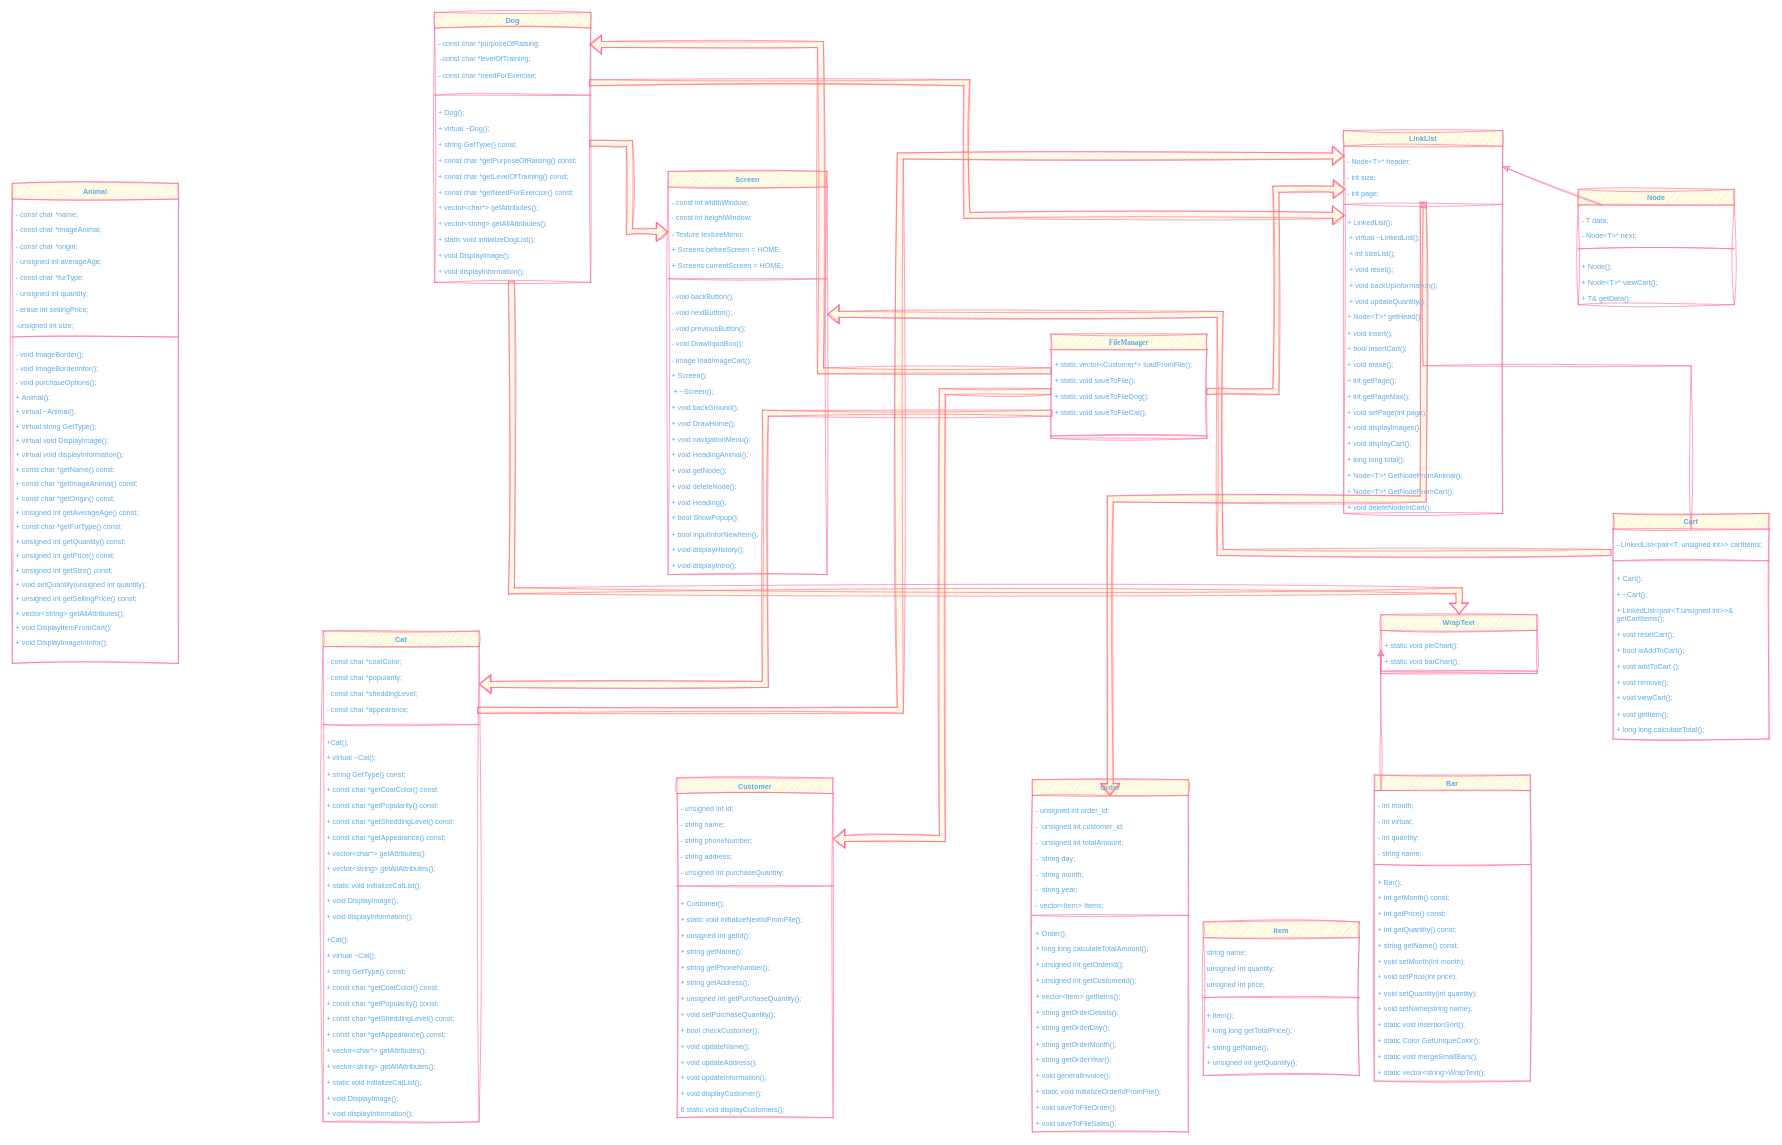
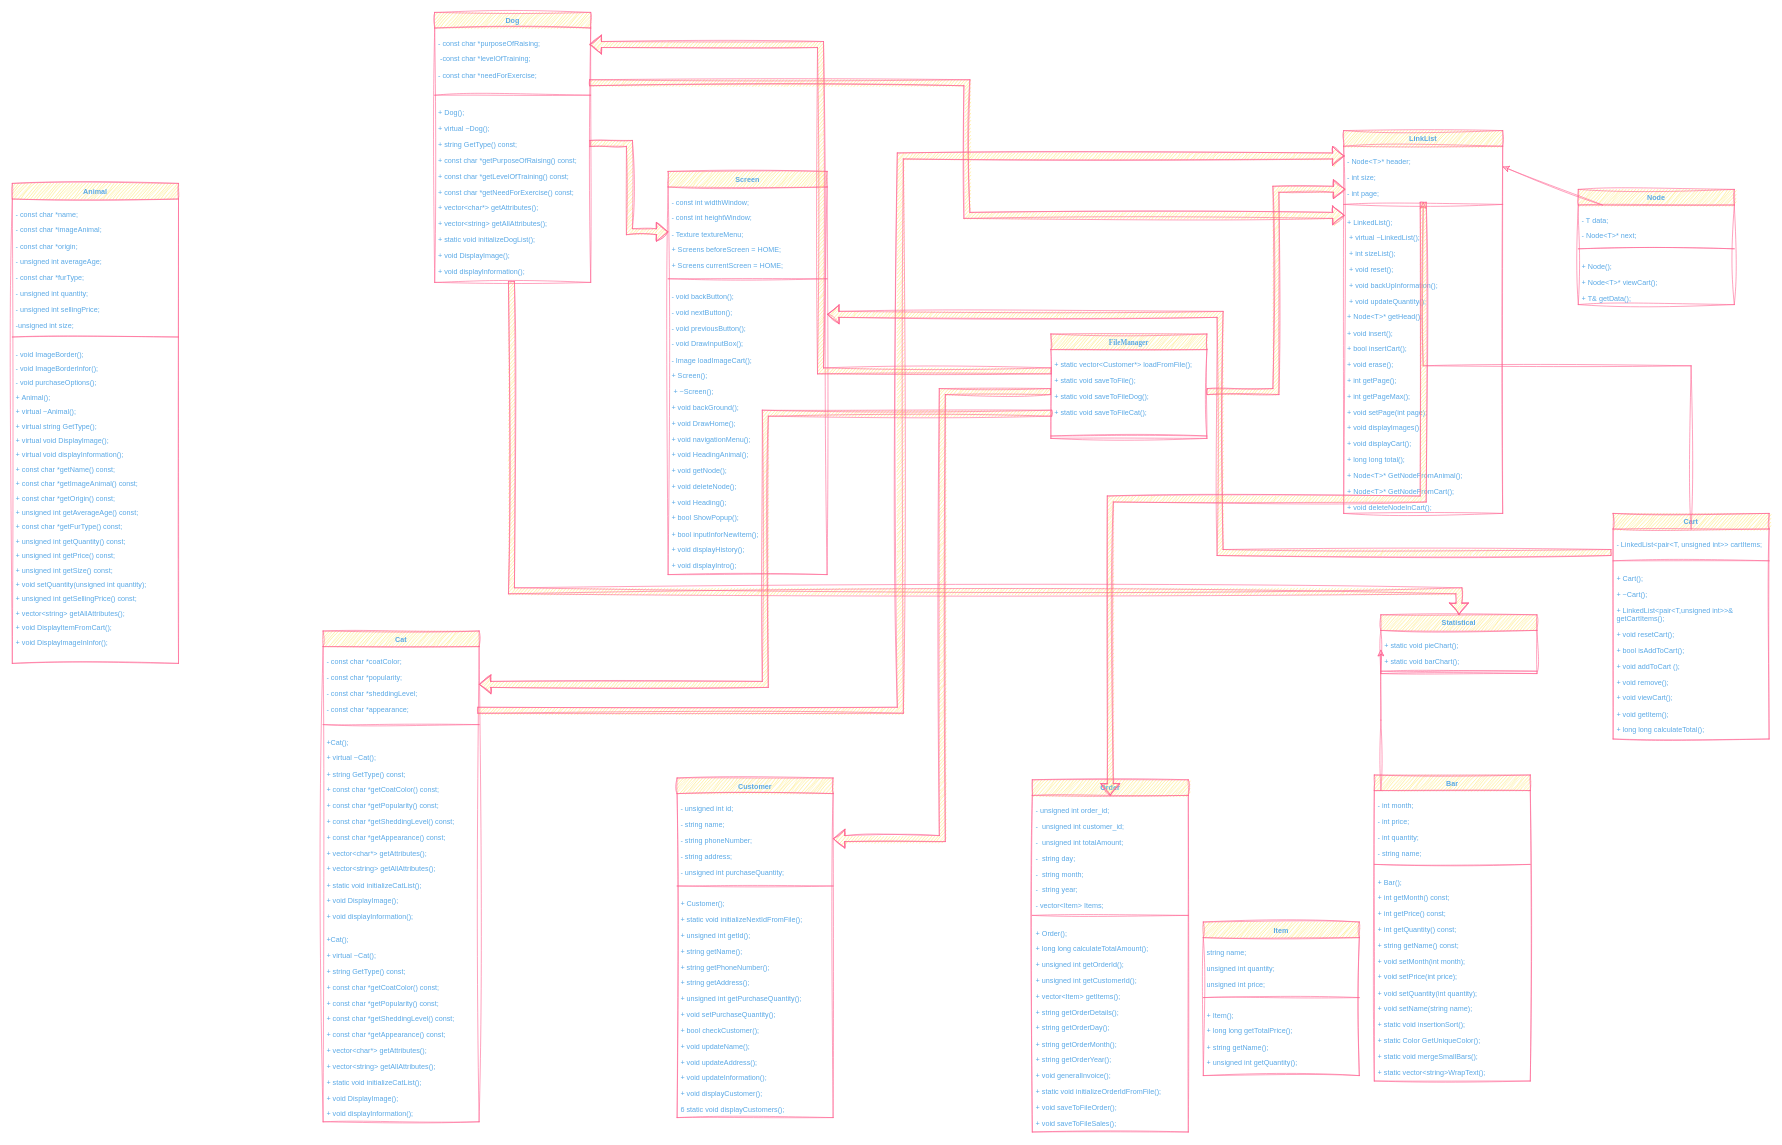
- <mxCell id="13" value="&lt;p class=&quot;MsoNormal&quot;&gt;- const char *name;&lt;/p&gt;&lt;p class=&quot;MsoNormal&quot;&gt;- const char *imageAnimal;&lt;/p&gt;&lt;p class=&quot;MsoNormal&quot;&gt;- const char *origin;&amp;nbsp;&amp;nbsp;&lt;/p&gt;&lt;p class=&quot;MsoNormal&quot;&gt;- unsigned int averageAge;&amp;nbsp;&amp;nbsp;&lt;/p&gt;&lt;p class=&quot;MsoNormal&quot;&gt;- const char *furType;&lt;/p&gt;&lt;p class=&quot;MsoNormal&quot;&gt;- unsigned int quantity;&amp;nbsp; &amp;nbsp;&lt;/p&gt;&lt;p class=&quot;MsoNormal&quot;&gt;- erase int sellingPrice;&amp;nbsp;&amp;nbsp;&lt;/p&gt;&lt;p class=&quot;MsoNormal&quot;&gt;-unsigned int size;&amp;nbsp; &amp;nbsp;&amp;nbsp;&lt;/p&gt;" style="text;align=left;verticalAlign=top;spacingLeft=4;spacingRight=4;overflow=hidden;rotatable=0;points=[[0,0.5],[1,0.5]];portConstraint=eastwest;whiteSpace=wrap;html=1;labelBackgroundColor=none;fontColor=#5AA9E6;sketch=1;curveFitting=1;jiggle=2;" parent="12" vertex="1"><mxGeometry y="26" width="277" height="226" as="geometry" /></mxCell>
+ <mxCell id="13" value="&lt;p class=&quot;MsoNormal&quot;&gt;- const char *name;&lt;/p&gt;&lt;p class=&quot;MsoNormal&quot;&gt;- const char *imageAnimal;&lt;/p&gt;&lt;p class=&quot;MsoNormal&quot;&gt;- const char *origin;&amp;nbsp;&amp;nbsp;&lt;/p&gt;&lt;p class=&quot;MsoNormal&quot;&gt;- unsigned int averageAge;&amp;nbsp;&amp;nbsp;&lt;/p&gt;&lt;p class=&quot;MsoNormal&quot;&gt;- const char *furType;&lt;/p&gt;&lt;p class=&quot;MsoNormal&quot;&gt;- unsigned int quantity;&amp;nbsp; &amp;nbsp;&lt;/p&gt;&lt;p class=&quot;MsoNormal&quot;&gt;- unsigned int sellingPrice;&amp;nbsp;&amp;nbsp;&lt;/p&gt;&lt;p class=&quot;MsoNormal&quot;&gt;-unsigned int size;&amp;nbsp; &amp;nbsp;&amp;nbsp;&lt;/p&gt;" style="text;align=left;verticalAlign=top;spacingLeft=4;spacingRight=4;overflow=hidden;rotatable=0;points=[[0,0.5],[1,0.5]];portConstraint=eastwest;whiteSpace=wrap;html=1;labelBackgroundColor=none;fontColor=#5AA9E6;sketch=1;curveFitting=1;jiggle=2;" parent="12" vertex="1"><mxGeometry y="26" width="277" height="226" as="geometry" /></mxCell>
- <mxCell id="33" value="WrapText" style="swimlane;fontStyle=1;align=center;verticalAlign=top;childLayout=stackLayout;horizontal=1;startSize=26;horizontalStack=0;resizeParent=1;resizeParentMax=0;resizeLast=0;collapsible=1;marginBottom=0;whiteSpace=wrap;html=1;labelBackgroundColor=none;fillColor=#FFE45E;strokeColor=#FF6392;fontColor=#5AA9E6;sketch=1;curveFitting=1;jiggle=2;" parent="1" vertex="1"><mxGeometry x="2301" y="1024" width="260" height="98" as="geometry" /></mxCell>
+ <mxCell id="33" value="Statistical" style="swimlane;fontStyle=1;align=center;verticalAlign=top;childLayout=stackLayout;horizontal=1;startSize=26;horizontalStack=0;resizeParent=1;resizeParentMax=0;resizeLast=0;collapsible=1;marginBottom=0;whiteSpace=wrap;html=1;labelBackgroundColor=none;fillColor=#FFE45E;strokeColor=#FF6392;fontColor=#5AA9E6;sketch=1;curveFitting=1;jiggle=2;" parent="1" vertex="1"><mxGeometry x="2301" y="1024" width="260" height="98" as="geometry" /></mxCell>
- <mxCell id="48" value="&lt;p class=&quot;MsoNormal&quot;&gt;- int month;&lt;/p&gt;&lt;p class=&quot;MsoNormal&quot;&gt;- int virtual;&lt;/p&gt;&lt;p class=&quot;MsoNormal&quot;&gt;- int quantity;&lt;/p&gt;&lt;p class=&quot;MsoNormal&quot;&gt;- string name;&lt;/p&gt;" style="text;align=left;verticalAlign=top;spacingLeft=4;spacingRight=4;overflow=hidden;rotatable=0;points=[[0,0.5],[1,0.5]];portConstraint=eastwest;whiteSpace=wrap;html=1;labelBackgroundColor=none;fontColor=#5AA9E6;sketch=1;curveFitting=1;jiggle=2;" vertex="1" parent="47"><mxGeometry y="26" width="260" height="119" as="geometry" /></mxCell>
+ <mxCell id="48" value="&lt;p class=&quot;MsoNormal&quot;&gt;- int month;&lt;/p&gt;&lt;p class=&quot;MsoNormal&quot;&gt;- int price;&lt;/p&gt;&lt;p class=&quot;MsoNormal&quot;&gt;- int quantity;&lt;/p&gt;&lt;p class=&quot;MsoNormal&quot;&gt;- string name;&lt;/p&gt;" style="text;align=left;verticalAlign=top;spacingLeft=4;spacingRight=4;overflow=hidden;rotatable=0;points=[[0,0.5],[1,0.5]];portConstraint=eastwest;whiteSpace=wrap;html=1;labelBackgroundColor=none;fontColor=#5AA9E6;sketch=1;curveFitting=1;jiggle=2;" vertex="1" parent="47"><mxGeometry y="26" width="260" height="119" as="geometry" /></mxCell>
